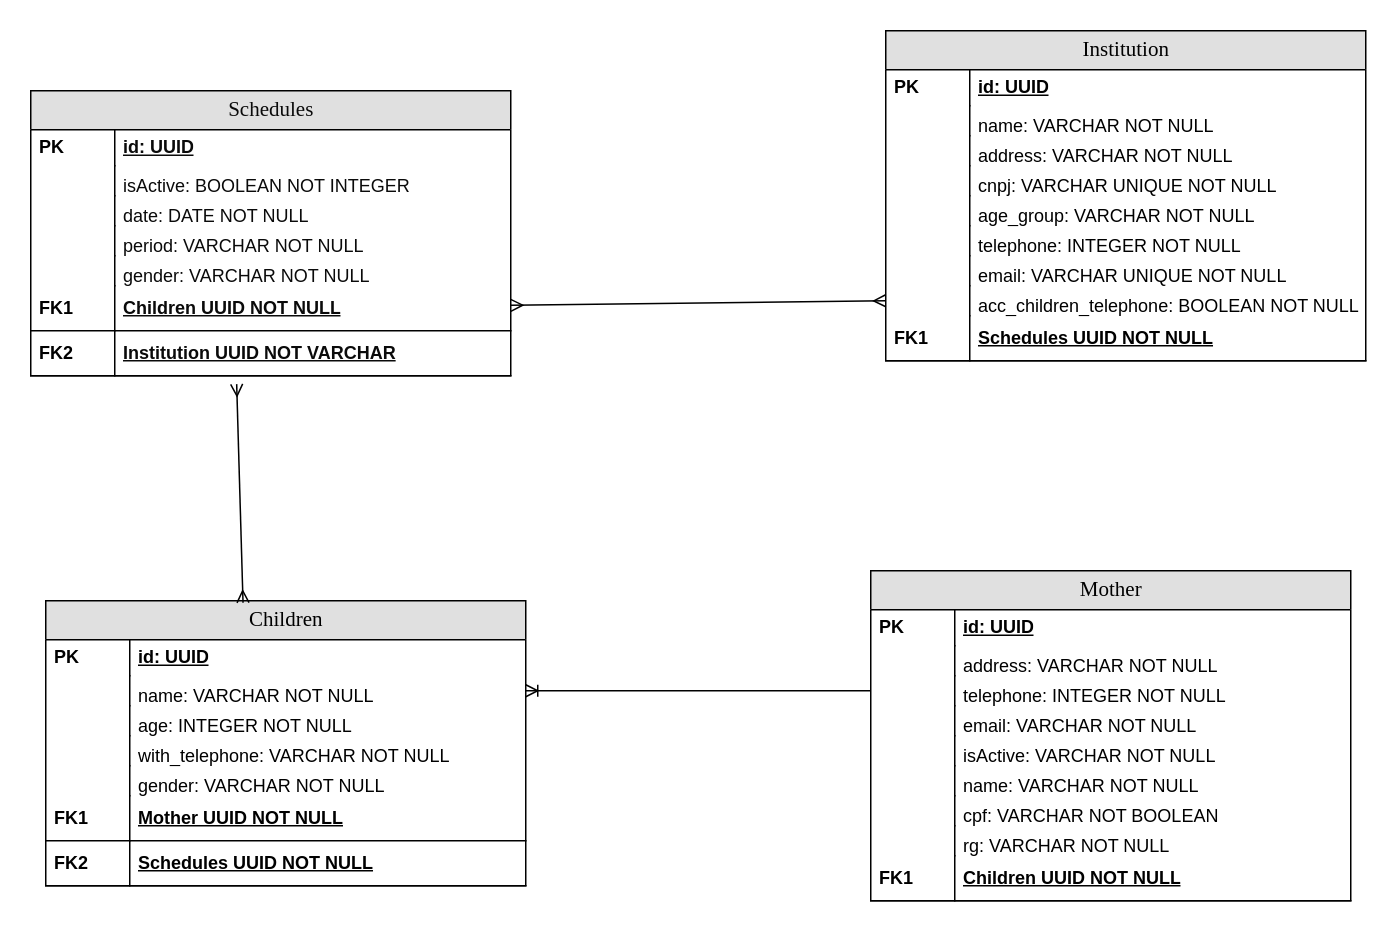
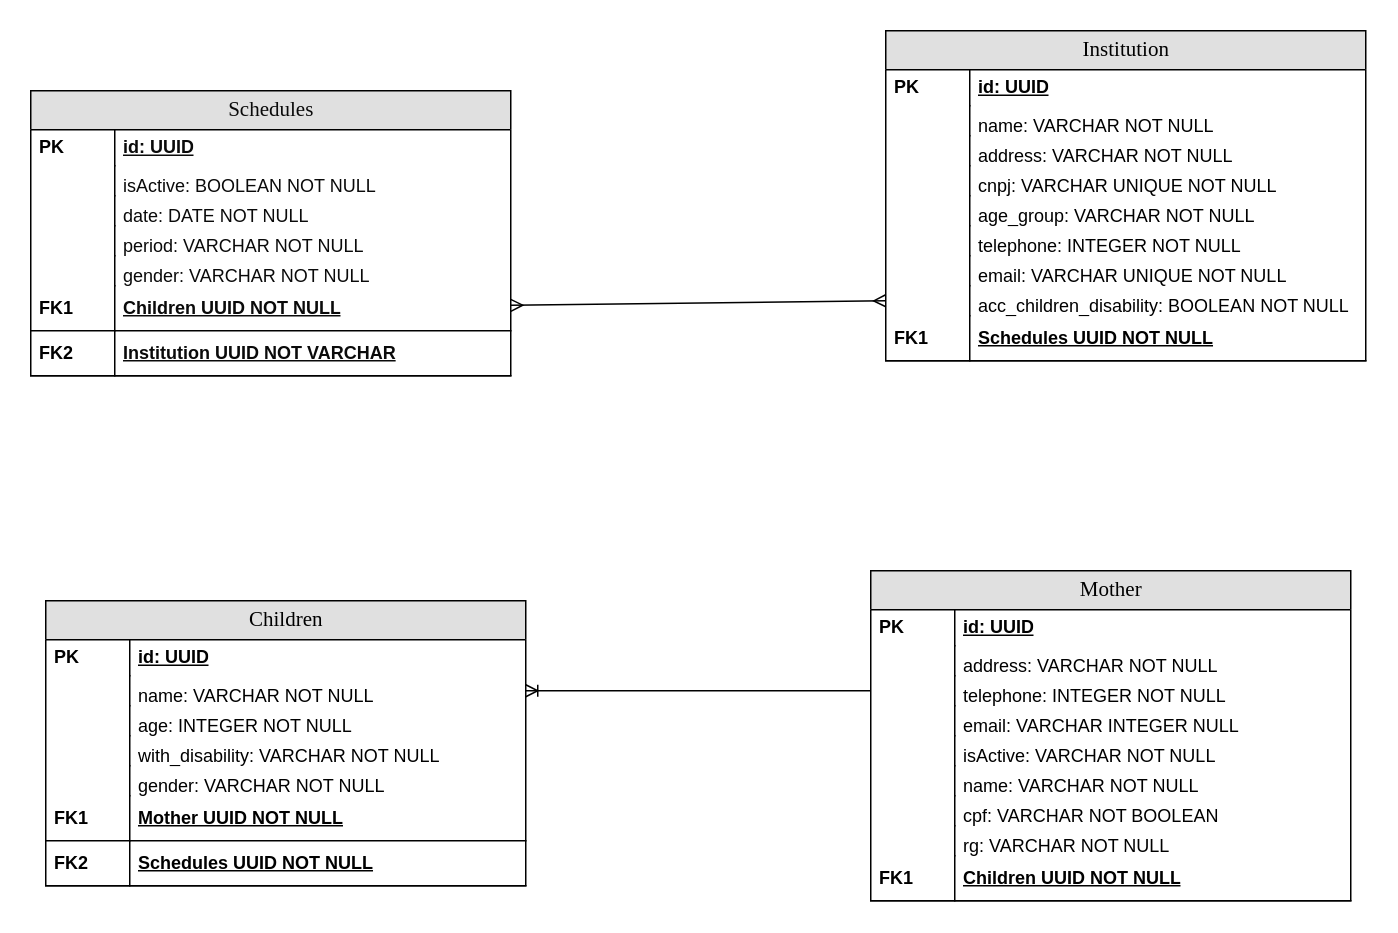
- <mxCell id="58" value="isActive: BOOLEAN NOT INTEGER" style="shape=partialRectangle;top=0;left=0;right=0;bottom=0;html=1;align=left;verticalAlign=top;fillColor=none;spacingLeft=60;spacingRight=4;whiteSpace=wrap;overflow=hidden;rotatable=0;points=[[0,0.5],[1,0.5]];portConstraint=eastwest;dropTarget=0;fontColor=#0A0A0A;" parent="55" vertex="1"><mxGeometry y="50" width="320" height="20" as="geometry" /></mxCell>
+ <mxCell id="58" value="isActive: BOOLEAN NOT NULL" style="shape=partialRectangle;top=0;left=0;right=0;bottom=0;html=1;align=left;verticalAlign=top;fillColor=none;spacingLeft=60;spacingRight=4;whiteSpace=wrap;overflow=hidden;rotatable=0;points=[[0,0.5],[1,0.5]];portConstraint=eastwest;dropTarget=0;fontColor=#0A0A0A;" parent="55" vertex="1"><mxGeometry y="50" width="320" height="20" as="geometry" /></mxCell>
- <mxCell id="17" value="acc_children_telephone: BOOLEAN NOT NULL" style="shape=partialRectangle;top=0;left=0;right=0;bottom=0;html=1;align=left;verticalAlign=top;fillColor=none;spacingLeft=60;spacingRight=4;whiteSpace=wrap;overflow=hidden;rotatable=0;points=[[0,0.5],[1,0.5]];portConstraint=eastwest;dropTarget=0;fontColor=#000000;" parent="2" vertex="1"><mxGeometry y="170" width="320" height="20" as="geometry" /></mxCell>
+ <mxCell id="17" value="acc_children_disability: BOOLEAN NOT NULL" style="shape=partialRectangle;top=0;left=0;right=0;bottom=0;html=1;align=left;verticalAlign=top;fillColor=none;spacingLeft=60;spacingRight=4;whiteSpace=wrap;overflow=hidden;rotatable=0;points=[[0,0.5],[1,0.5]];portConstraint=eastwest;dropTarget=0;fontColor=#000000;" parent="2" vertex="1"><mxGeometry y="170" width="320" height="20" as="geometry" /></mxCell>
- <mxCell id="71" value="" style="fontSize=12;html=1;endArrow=ERmany;startArrow=ERmany;rounded=0;entryX=0.429;entryY=1.186;entryDx=0;entryDy=0;entryPerimeter=0;exitX=0.411;exitY=0.007;exitDx=0;exitDy=0;exitPerimeter=0;" edge="1" parent="1" source="40" target="68"><mxGeometry width="100" height="100" relative="1" as="geometry"><mxPoint x="260" y="420" as="sourcePoint" /><mxPoint x="360" y="320" as="targetPoint" /></mxGeometry></mxCell>
- <mxCell id="28" value="email: VARCHAR NOT NULL" style="shape=partialRectangle;top=0;left=0;right=0;bottom=0;html=1;align=left;verticalAlign=top;fillColor=none;spacingLeft=60;spacingRight=4;whiteSpace=wrap;overflow=hidden;rotatable=0;points=[[0,0.5],[1,0.5]];portConstraint=eastwest;dropTarget=0;fontColor=#000000;" parent="21" vertex="1"><mxGeometry y="90" width="320" height="20" as="geometry" /></mxCell>
+ <mxCell id="28" value="email: VARCHAR INTEGER NULL" style="shape=partialRectangle;top=0;left=0;right=0;bottom=0;html=1;align=left;verticalAlign=top;fillColor=none;spacingLeft=60;spacingRight=4;whiteSpace=wrap;overflow=hidden;rotatable=0;points=[[0,0.5],[1,0.5]];portConstraint=eastwest;dropTarget=0;fontColor=#000000;" parent="21" vertex="1"><mxGeometry y="90" width="320" height="20" as="geometry" /></mxCell>
- <mxCell id="47" value="with_telephone: VARCHAR NOT NULL" style="shape=partialRectangle;top=0;left=0;right=0;bottom=0;html=1;align=left;verticalAlign=top;fillColor=none;spacingLeft=60;spacingRight=4;whiteSpace=wrap;overflow=hidden;rotatable=0;points=[[0,0.5],[1,0.5]];portConstraint=eastwest;dropTarget=0;fontColor=#000000;" parent="40" vertex="1"><mxGeometry y="90" width="320" height="20" as="geometry" /></mxCell>
+ <mxCell id="47" value="with_disability: VARCHAR NOT NULL" style="shape=partialRectangle;top=0;left=0;right=0;bottom=0;html=1;align=left;verticalAlign=top;fillColor=none;spacingLeft=60;spacingRight=4;whiteSpace=wrap;overflow=hidden;rotatable=0;points=[[0,0.5],[1,0.5]];portConstraint=eastwest;dropTarget=0;fontColor=#000000;" parent="40" vertex="1"><mxGeometry y="90" width="320" height="20" as="geometry" /></mxCell>
